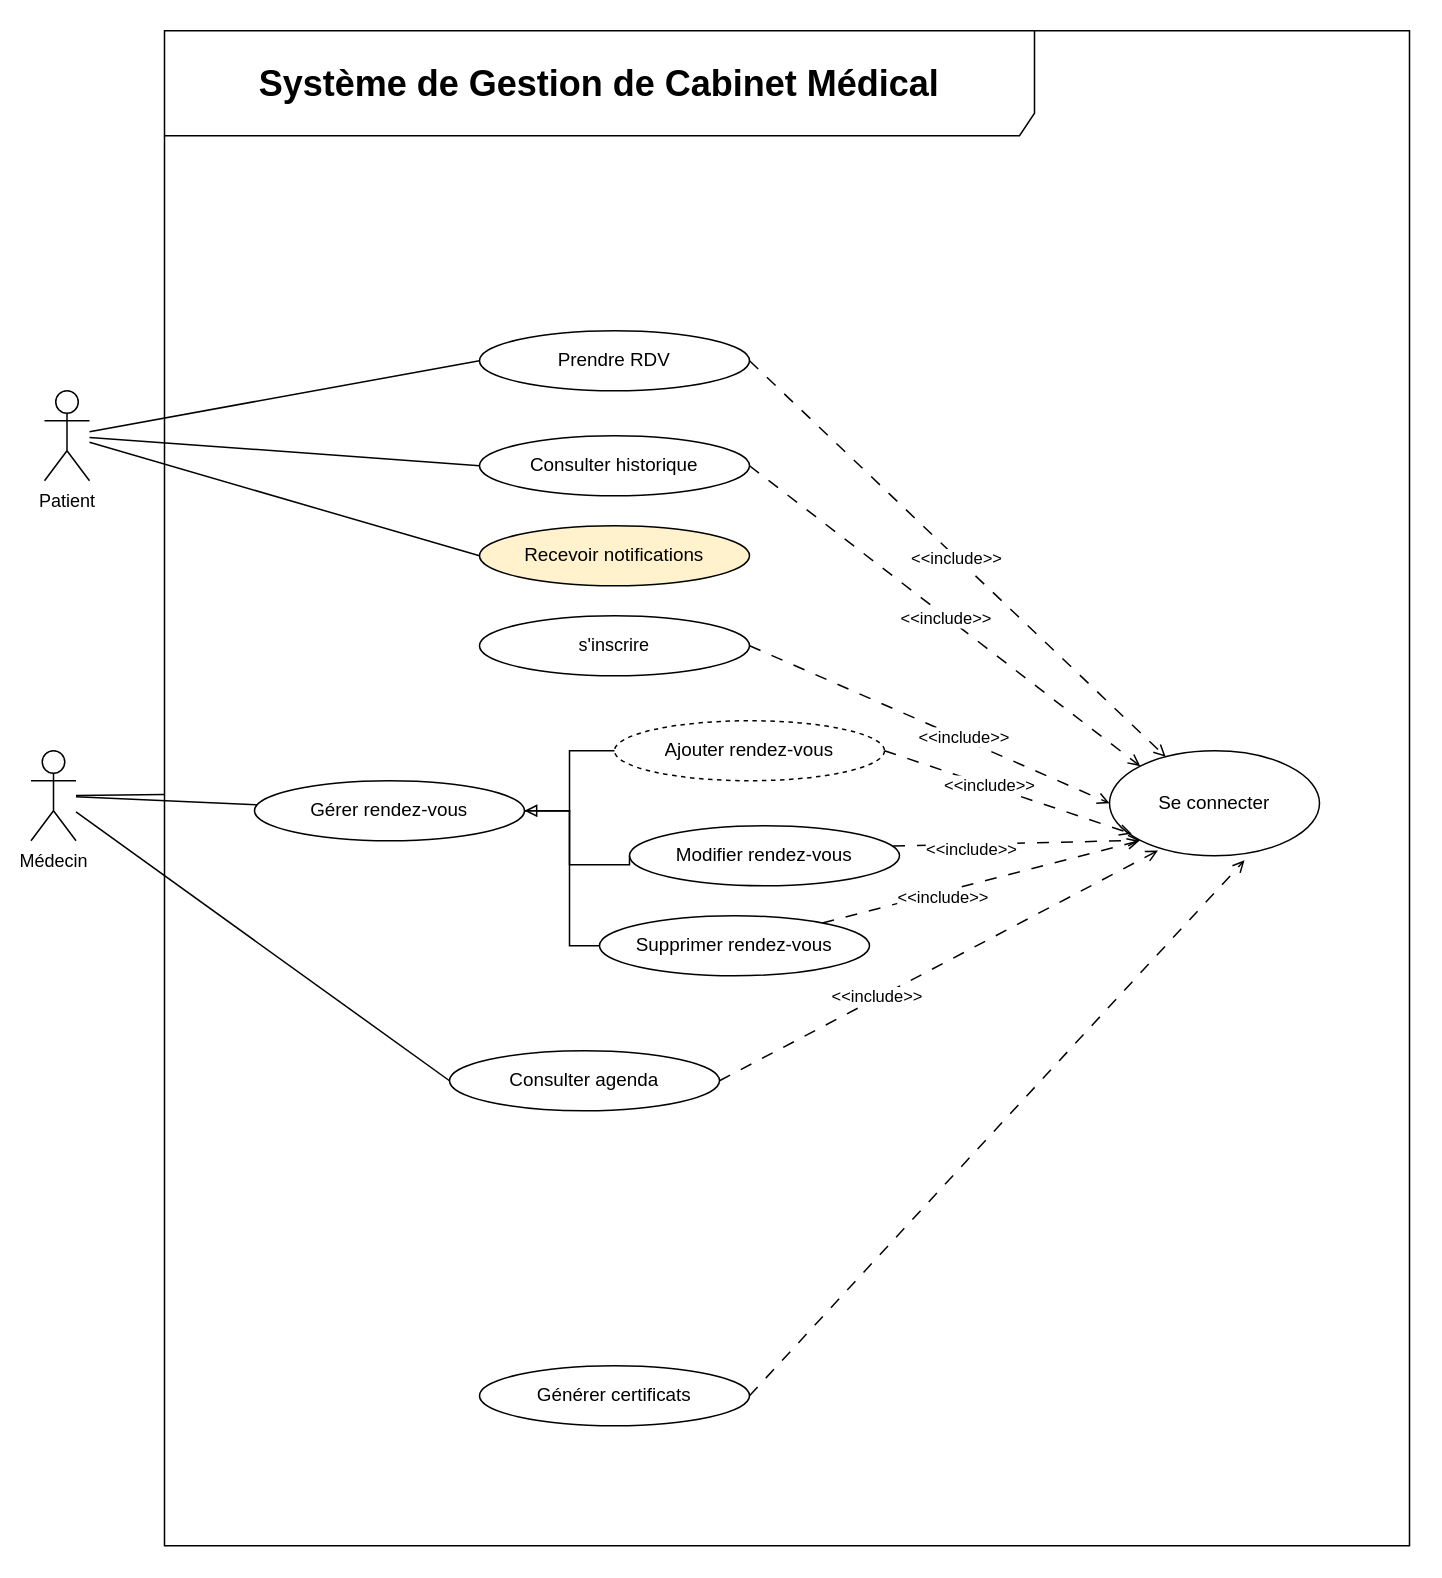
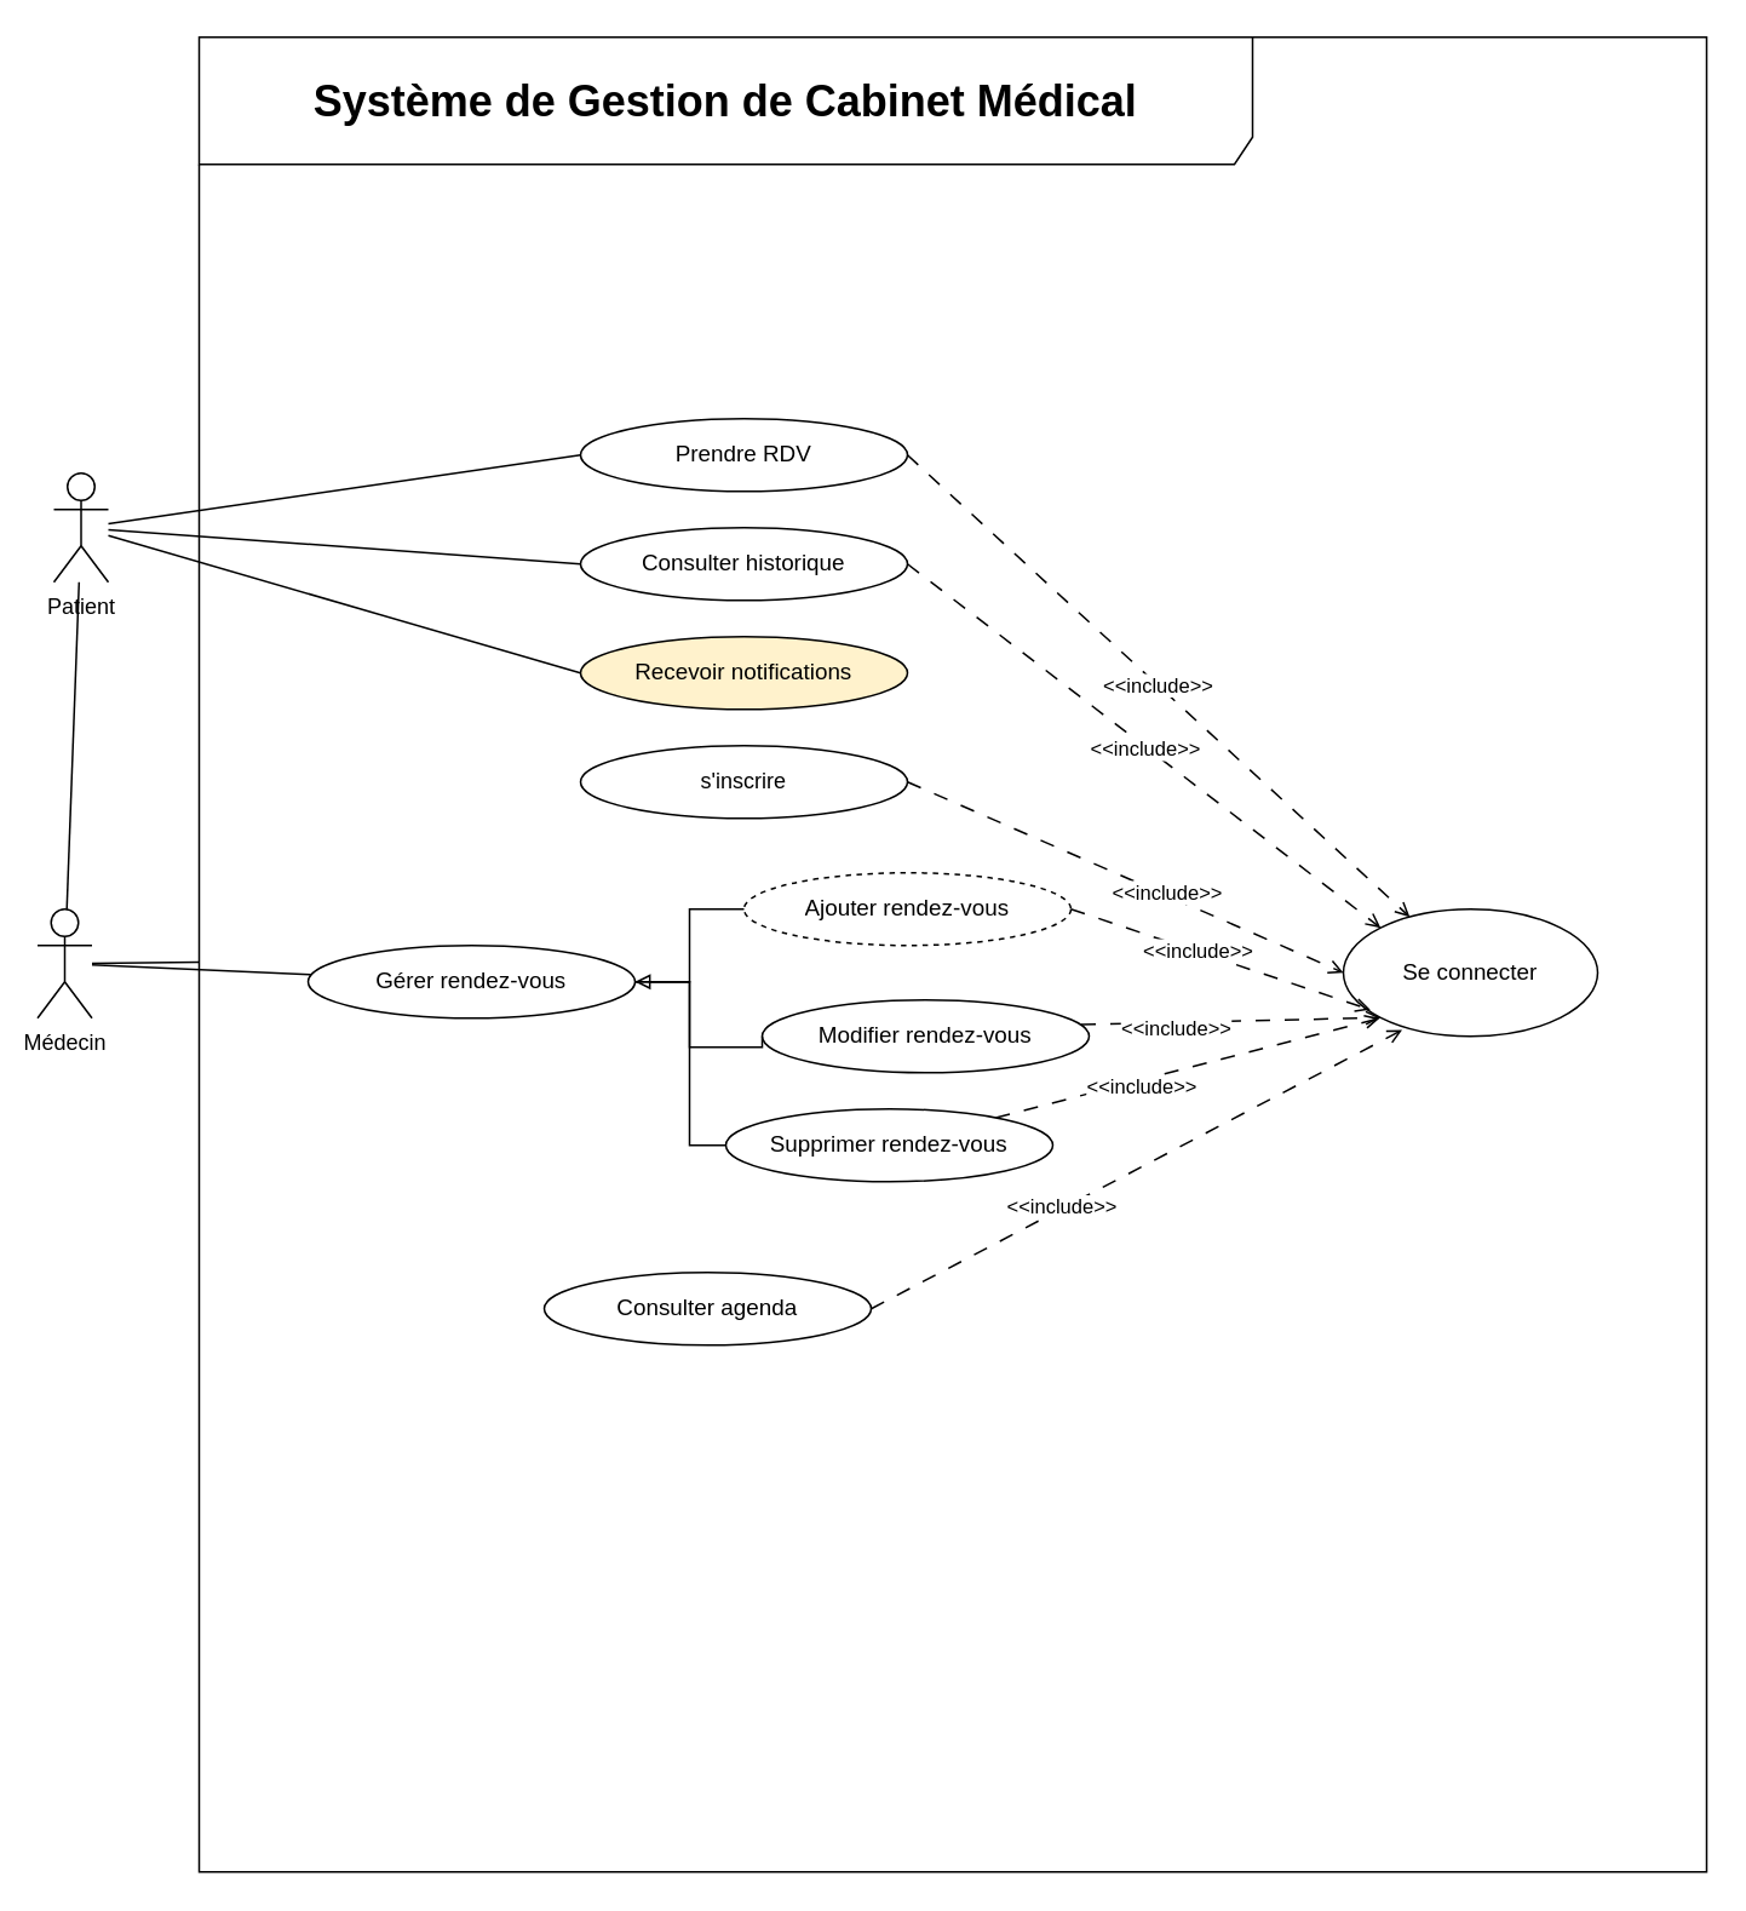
- <mxCell id="22" value="&lt;font style=&quot;color: rgb(0, 0, 0);&quot;&gt;&lt;span style=&quot;font-family: var(--ds-font-family-code); font-size: 12.573px; text-align: start; background-color: transparent;&quot;&gt;Prendre RDV&lt;/span&gt;&lt;/font&gt;" style="ellipse;whiteSpace=wrap;html=1;" parent="1" vertex="1"><mxGeometry x="319" y="220" width="180" height="40" as="geometry" /></mxCell>
+ <mxCell id="22" value="&lt;font style=&quot;color: rgb(0, 0, 0);&quot;&gt;&lt;span style=&quot;font-family: var(--ds-font-family-code); font-size: 12.573px; text-align: start; background-color: transparent;&quot;&gt;Prendre RDV&lt;/span&gt;&lt;/font&gt;" style="ellipse;whiteSpace=wrap;html=1;" parent="1" vertex="1"><mxGeometry x="319" y="230" width="180" height="40" as="geometry" /></mxCell>
- <mxCell id="29" style="rounded=0;orthogonalLoop=1;jettySize=auto;html=1;entryX=0;entryY=0.5;entryDx=0;entryDy=0;endArrow=none;startFill=0;" parent="1" source="9" target="23" edge="1"><mxGeometry relative="1" as="geometry" /></mxCell>
+ <mxCell id="29" style="rounded=0;orthogonalLoop=1;jettySize=auto;html=1;endArrow=none;startFill=0;" parent="1" source="9" target="6" edge="1"><mxGeometry relative="1" as="geometry" /></mxCell>
- <mxCell id="34" style="rounded=0;orthogonalLoop=1;jettySize=auto;html=1;entryX=0.643;entryY=1.044;entryDx=0;entryDy=0;entryPerimeter=0;exitX=1;exitY=0.5;exitDx=0;exitDy=0;dashed=1;dashPattern=8 8;endArrow=open;endFill=0;" parent="1" source="28" target="15" edge="1"><mxGeometry relative="1" as="geometry" /></mxCell>
- <mxCell id="28" value="&lt;pre style=&quot;font-family: var(--ds-font-family-code); overflow: auto; padding: calc(var(--ds-md-zoom)*8px)calc(var(--ds-md-zoom)*12px); text-wrap-mode: wrap; word-break: break-all; font-size: 12.573px; text-align: start; margin-top: 0px !important; margin-bottom: 0px !important;&quot;&gt;&lt;pre style=&quot;font-family: var(--ds-font-family-code); overflow: auto; padding: calc(var(--ds-md-zoom)*8px)calc(var(--ds-md-zoom)*12px); text-wrap-mode: wrap; word-break: break-all; margin-top: 0px !important; margin-bottom: 0px !important;&quot;&gt;&lt;font style=&quot;color: rgb(0, 0, 0);&quot;&gt;Générer certificats&lt;/font&gt;&lt;/pre&gt;&lt;/pre&gt;" style="ellipse;whiteSpace=wrap;html=1;" parent="1" vertex="1"><mxGeometry x="319" y="910" width="180" height="40" as="geometry" /></mxCell>
